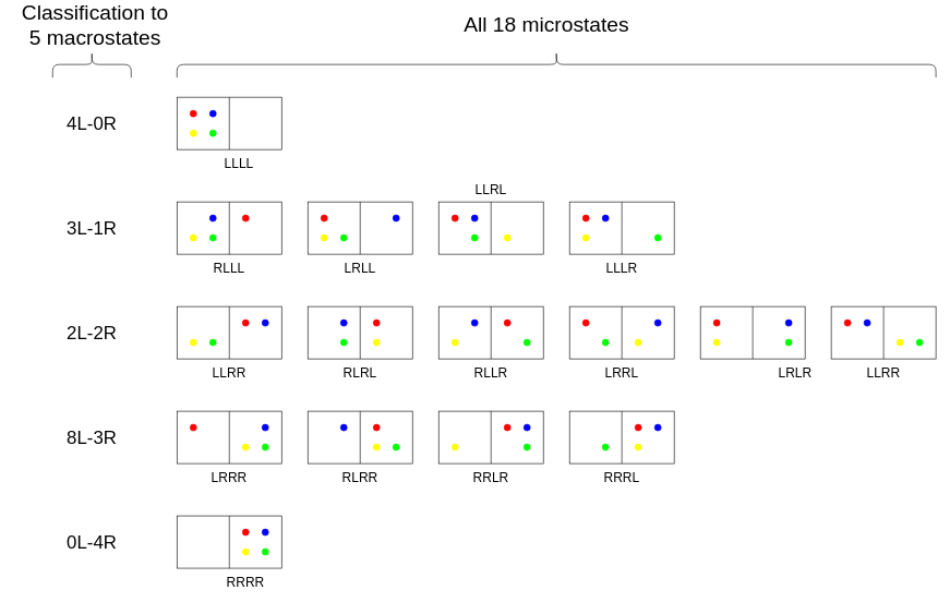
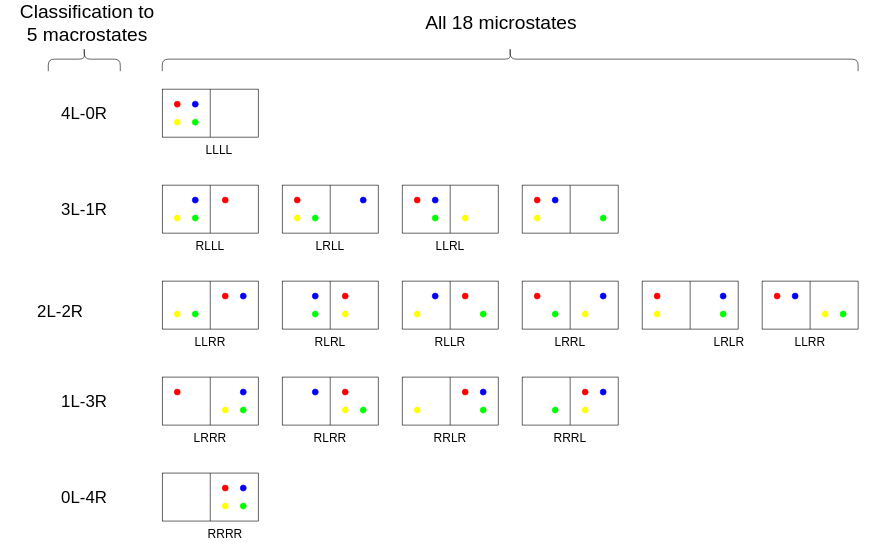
- <mxCell id="101" value="&lt;font style=&quot;font-size: 20px&quot;&gt;LLRL&lt;/font&gt;" style="text;html=1;strokeColor=none;fillColor=none;align=center;verticalAlign=middle;whiteSpace=wrap;rounded=0;" vertex="1" parent="1"><mxGeometry x="730" y="270" width="40" height="20" as="geometry" /></mxCell>
+ <mxCell id="101" value="&lt;font style=&quot;font-size: 20px&quot;&gt;LLRL&lt;/font&gt;" style="text;html=1;strokeColor=none;fillColor=none;align=center;verticalAlign=middle;whiteSpace=wrap;rounded=0;" vertex="1" parent="1"><mxGeometry x="730" y="390" width="40" height="20" as="geometry" /></mxCell>
- <mxCell id="102" value="&lt;font style=&quot;font-size: 20px&quot;&gt;LLLR&lt;/font&gt;" style="text;html=1;strokeColor=none;fillColor=none;align=center;verticalAlign=middle;whiteSpace=wrap;rounded=0;" vertex="1" parent="1"><mxGeometry x="930" y="390" width="40" height="20" as="geometry" /></mxCell>
- <mxCell id="118" value="&lt;font style=&quot;font-size: 28px&quot;&gt;2L-2R&lt;/font&gt;" style="text;html=1;strokeColor=none;fillColor=none;align=center;verticalAlign=middle;whiteSpace=wrap;rounded=0;" vertex="1" parent="1"><mxGeometry x="90" y="490" width="100" height="20" as="geometry" /></mxCell>
+ <mxCell id="118" value="&lt;font style=&quot;font-size: 28px&quot;&gt;2L-2R&lt;/font&gt;" style="text;html=1;strokeColor=none;fillColor=none;align=center;verticalAlign=middle;whiteSpace=wrap;rounded=0;" vertex="1" parent="1"><mxGeometry x="50" y="500" width="100" height="20" as="geometry" /></mxCell>
- <mxCell id="119" value="&lt;font style=&quot;font-size: 28px&quot;&gt;8L-3R&lt;/font&gt;" style="text;html=1;strokeColor=none;fillColor=none;align=center;verticalAlign=middle;whiteSpace=wrap;rounded=0;" vertex="1" parent="1"><mxGeometry x="90" y="650" width="100" height="20" as="geometry" /></mxCell>
+ <mxCell id="119" value="&lt;font style=&quot;font-size: 28px&quot;&gt;1L-3R&lt;/font&gt;" style="text;html=1;strokeColor=none;fillColor=none;align=center;verticalAlign=middle;whiteSpace=wrap;rounded=0;" vertex="1" parent="1"><mxGeometry x="90" y="650" width="100" height="20" as="geometry" /></mxCell>
